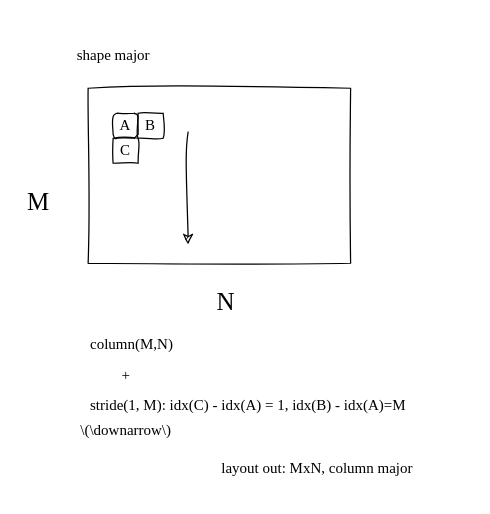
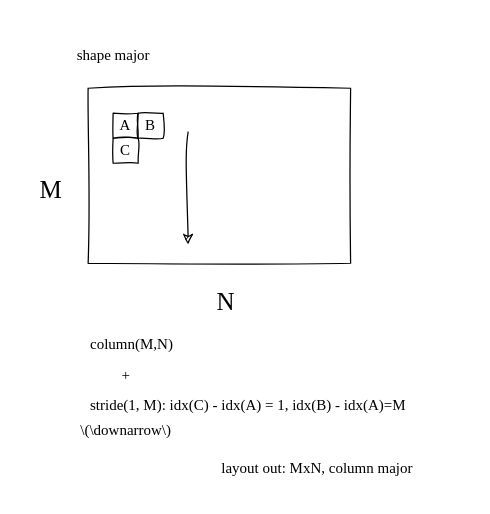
- <mxCell id="8" value="&lt;font style=&quot;font-size: 12px;&quot;&gt;A&lt;/font&gt;" style="whiteSpace=wrap;html=1;sketch=1;hachureGap=4;jiggle=1;disableMultiStroke=1;disableMultiStrokeFill=1;curveFitting=1;strokeColor=default;fontFamily=Comic Sans MS;fontSize=12;fontColor=default;fillColor=none;rounded=1;" parent="1" vertex="1"><mxGeometry x="90" y="90" width="20" height="20" as="geometry" /></mxCell>
+ <mxCell id="8" value="&lt;font style=&quot;font-size: 12px;&quot;&gt;A&lt;/font&gt;" style="whiteSpace=wrap;html=1;sketch=1;hachureGap=4;jiggle=1;disableMultiStroke=1;disableMultiStrokeFill=1;curveFitting=1;strokeColor=default;fontFamily=Comic Sans MS;fontSize=12;fontColor=default;fillColor=none;" parent="1" vertex="1"><mxGeometry x="90" y="90" width="20" height="20" as="geometry" /></mxCell>
- <mxCell id="3" value="M" style="text;html=1;align=center;verticalAlign=middle;resizable=0;points=[];autosize=1;strokeColor=none;fillColor=none;fontSize=20;fontFamily=Architects Daughter;sketch=1;hachureGap=4;jiggle=2;curveFitting=1;fontSource=https%3A%2F%2Ffonts.googleapis.com%2Fcss%3Ffamily%3DArchitects%2BDaughter;" parent="1" vertex="1"><mxGeometry x="10" y="140" width="40" height="40" as="geometry" /></mxCell>
+ <mxCell id="3" value="M" style="text;html=1;align=center;verticalAlign=middle;resizable=0;points=[];autosize=1;strokeColor=none;fillColor=none;fontSize=20;fontFamily=Architects Daughter;sketch=1;hachureGap=4;jiggle=2;curveFitting=1;fontSource=https%3A%2F%2Ffonts.googleapis.com%2Fcss%3Ffamily%3DArchitects%2BDaughter;" parent="1" vertex="1"><mxGeometry x="20" y="130" width="40" height="40" as="geometry" /></mxCell>
